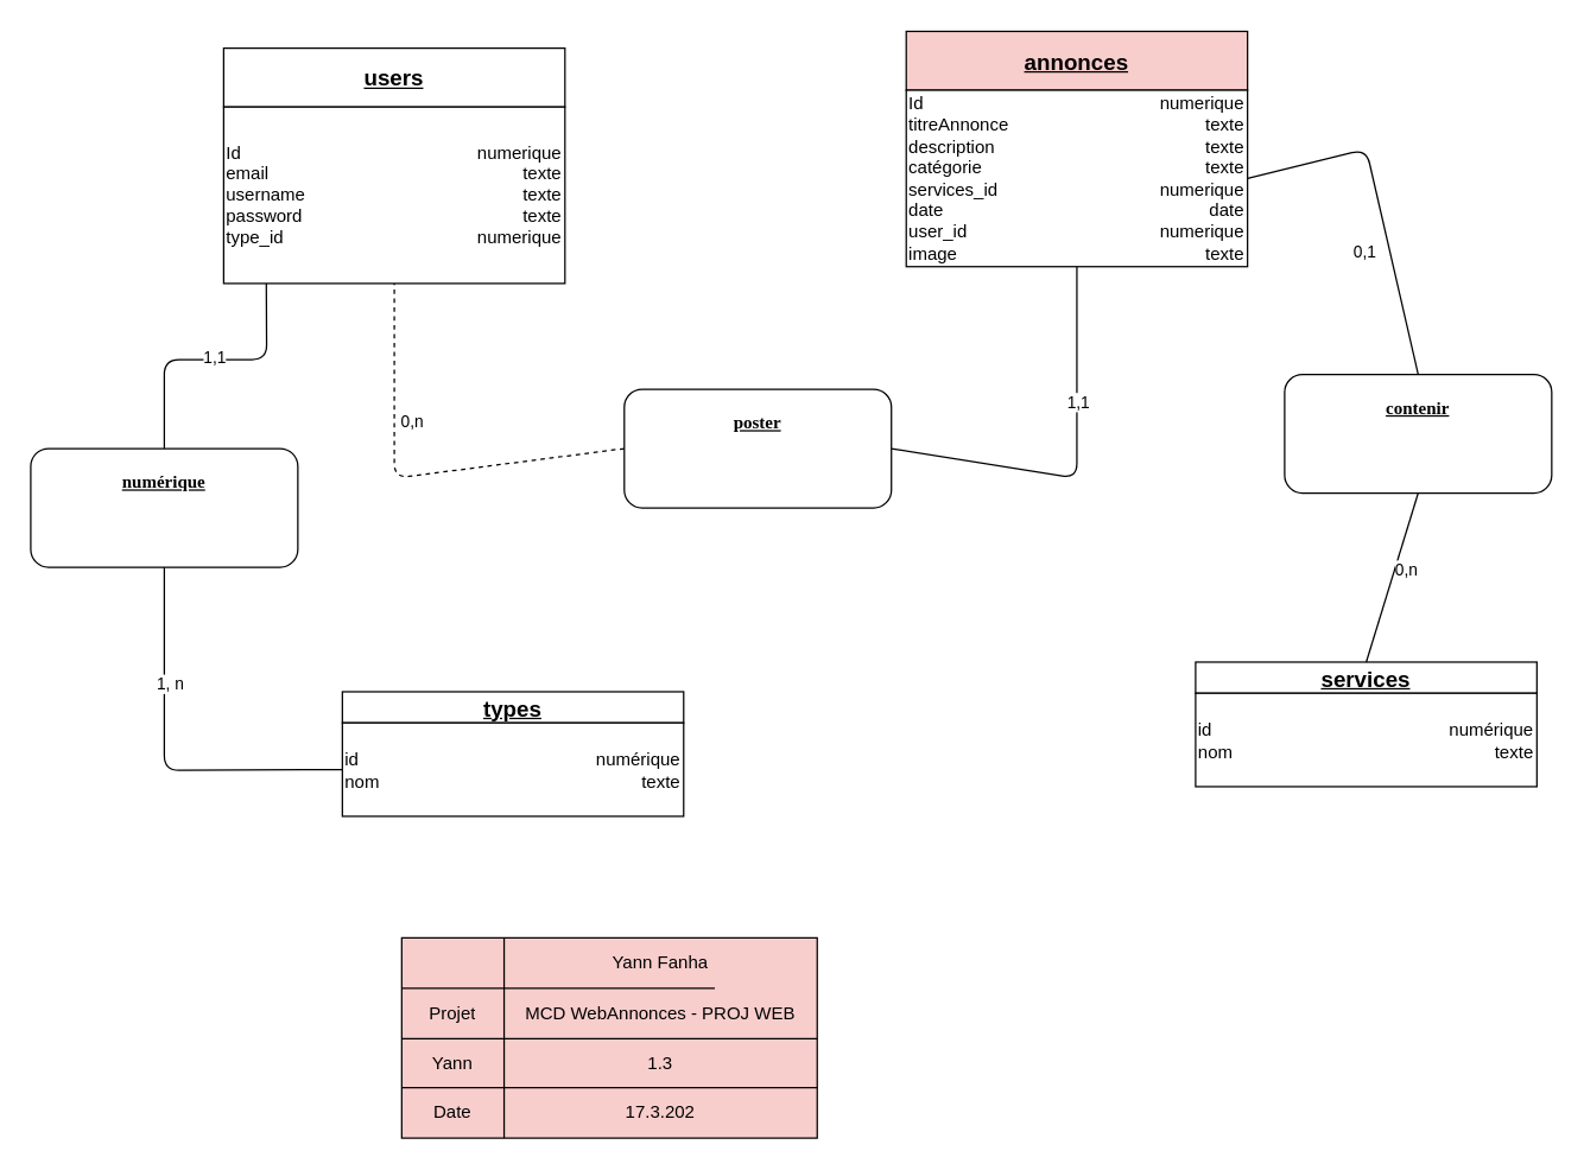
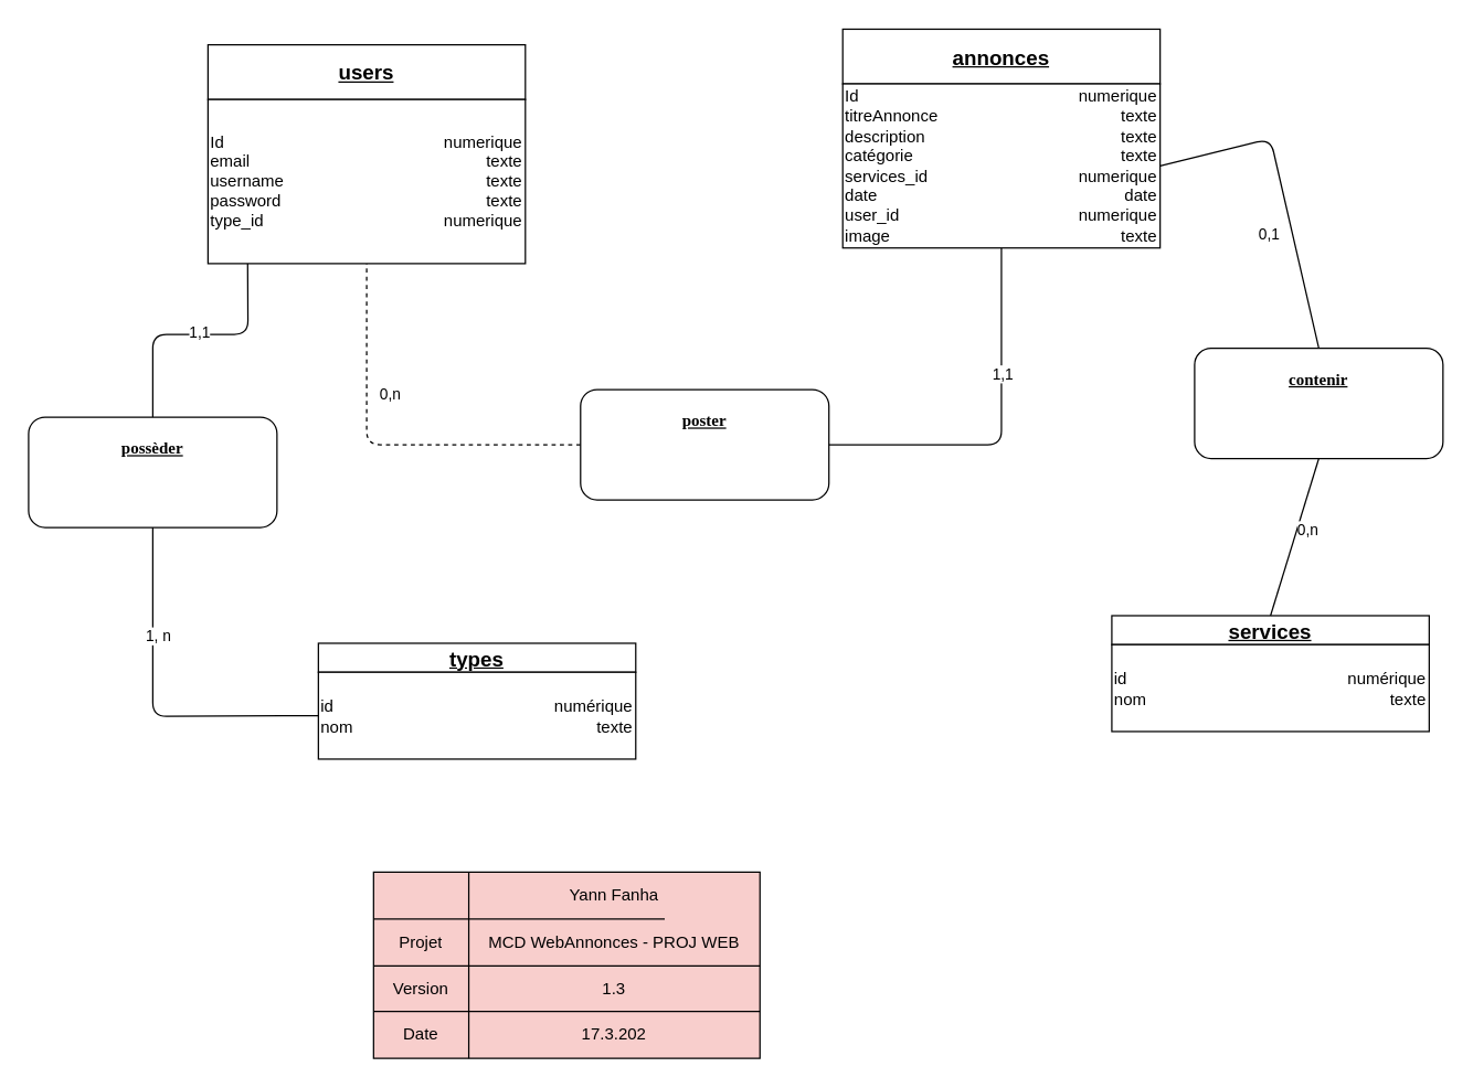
- <mxCell id="9" value="&lt;span style=&quot;font-size: 15px&quot;&gt;&lt;b&gt;&lt;u&gt;annonces&lt;/u&gt;&lt;/b&gt;&lt;/span&gt;" style="rounded=0;whiteSpace=wrap;html=1;fillColor=#f8cecc;" parent="8" vertex="1"><mxGeometry width="230.0" height="39.667" as="geometry" /></mxCell>
+ <mxCell id="9" value="&lt;span style=&quot;font-size: 15px&quot;&gt;&lt;b&gt;&lt;u&gt;annonces&lt;/u&gt;&lt;/b&gt;&lt;/span&gt;" style="rounded=0;whiteSpace=wrap;html=1;" parent="8" vertex="1"><mxGeometry width="230.0" height="39.667" as="geometry" /></mxCell>
- <mxCell id="2" value="&lt;div style=&quot;box-sizing: border-box ; width: 100% ; padding: 2px&quot;&gt;&lt;br&gt;&lt;span style=&quot;background-color: rgb(255 , 255 , 255)&quot;&gt;&lt;b&gt;&lt;u&gt;poster&lt;/u&gt;&lt;/b&gt;&lt;/span&gt;&lt;table style=&quot;width: 100% ; font-size: 1em&quot; cellpadding=&quot;2&quot; cellspacing=&quot;0&quot;&gt;&lt;tbody&gt;&lt;tr&gt;&lt;td style=&quot;text-align: left&quot;&gt;&lt;/td&gt;&lt;td style=&quot;text-align: right&quot;&gt;&lt;/td&gt;&lt;/tr&gt;&lt;tr&gt;&lt;td style=&quot;font-size: 1em ; text-align: left&quot;&gt;&lt;/td&gt;&lt;/tr&gt;&lt;/tbody&gt;&lt;/table&gt;&lt;/div&gt;" style="verticalAlign=top;align=center;overflow=fill;html=1;rounded=1;shadow=0;comic=0;labelBackgroundColor=none;strokeColor=#000000;strokeWidth=1;fillColor=#ffffff;fontFamily=Verdana;fontSize=12;fontColor=#000000;" parent="1" vertex="1"><mxGeometry x="420" y="262" width="180" height="80" as="geometry" /></mxCell>
+ <mxCell id="2" value="&lt;div style=&quot;box-sizing: border-box ; width: 100% ; padding: 2px&quot;&gt;&lt;br&gt;&lt;span style=&quot;background-color: rgb(255 , 255 , 255)&quot;&gt;&lt;b&gt;&lt;u&gt;poster&lt;/u&gt;&lt;/b&gt;&lt;/span&gt;&lt;table style=&quot;width: 100% ; font-size: 1em&quot; cellpadding=&quot;2&quot; cellspacing=&quot;0&quot;&gt;&lt;tbody&gt;&lt;tr&gt;&lt;td style=&quot;text-align: left&quot;&gt;&lt;/td&gt;&lt;td style=&quot;text-align: right&quot;&gt;&lt;/td&gt;&lt;/tr&gt;&lt;tr&gt;&lt;td style=&quot;font-size: 1em ; text-align: left&quot;&gt;&lt;/td&gt;&lt;/tr&gt;&lt;/tbody&gt;&lt;/table&gt;&lt;/div&gt;" style="verticalAlign=top;align=center;overflow=fill;html=1;rounded=1;shadow=0;comic=0;labelBackgroundColor=none;strokeColor=#000000;strokeWidth=1;fillColor=#ffffff;fontFamily=Verdana;fontSize=12;fontColor=#000000;" parent="1" vertex="1"><mxGeometry x="420" y="282" width="180" height="80" as="geometry" /></mxCell>
- <mxCell id="39" value="&lt;div style=&quot;box-sizing: border-box ; width: 100% ; padding: 2px&quot;&gt;&lt;br&gt;&lt;span style=&quot;background-color: rgb(255 , 255 , 255)&quot;&gt;&lt;b&gt;&lt;u&gt;numérique&lt;/u&gt;&lt;/b&gt;&lt;/span&gt;&lt;table style=&quot;width: 100% ; font-size: 1em&quot; cellpadding=&quot;2&quot; cellspacing=&quot;0&quot;&gt;&lt;tbody&gt;&lt;tr&gt;&lt;td style=&quot;text-align: left&quot;&gt;&lt;/td&gt;&lt;td style=&quot;text-align: right&quot;&gt;&lt;/td&gt;&lt;/tr&gt;&lt;tr&gt;&lt;td style=&quot;font-size: 1em ; text-align: left&quot;&gt;&lt;/td&gt;&lt;/tr&gt;&lt;/tbody&gt;&lt;/table&gt;&lt;/div&gt;" style="verticalAlign=top;align=center;overflow=fill;html=1;rounded=1;shadow=0;comic=0;labelBackgroundColor=none;strokeColor=#000000;strokeWidth=1;fillColor=#ffffff;fontFamily=Verdana;fontSize=12;fontColor=#000000;" parent="1" vertex="1"><mxGeometry x="20" y="302" width="180" height="80" as="geometry" /></mxCell>
+ <mxCell id="39" value="&lt;div style=&quot;box-sizing: border-box ; width: 100% ; padding: 2px&quot;&gt;&lt;br&gt;&lt;span style=&quot;background-color: rgb(255 , 255 , 255)&quot;&gt;&lt;b&gt;&lt;u&gt;possèder&lt;/u&gt;&lt;/b&gt;&lt;/span&gt;&lt;table style=&quot;width: 100% ; font-size: 1em&quot; cellpadding=&quot;2&quot; cellspacing=&quot;0&quot;&gt;&lt;tbody&gt;&lt;tr&gt;&lt;td style=&quot;text-align: left&quot;&gt;&lt;/td&gt;&lt;td style=&quot;text-align: right&quot;&gt;&lt;/td&gt;&lt;/tr&gt;&lt;tr&gt;&lt;td style=&quot;font-size: 1em ; text-align: left&quot;&gt;&lt;/td&gt;&lt;/tr&gt;&lt;/tbody&gt;&lt;/table&gt;&lt;/div&gt;" style="verticalAlign=top;align=center;overflow=fill;html=1;rounded=1;shadow=0;comic=0;labelBackgroundColor=none;strokeColor=#000000;strokeWidth=1;fillColor=#ffffff;fontFamily=Verdana;fontSize=12;fontColor=#000000;" parent="1" vertex="1"><mxGeometry x="20" y="302" width="180" height="80" as="geometry" /></mxCell>
- <mxCell id="32" value="Yann" style="shape=partialRectangle;html=1;whiteSpace=wrap;connectable=0;fillColor=none;top=0;left=0;bottom=0;right=0;overflow=hidden;" parent="31" vertex="1"><mxGeometry width="69" height="33" as="geometry" /></mxCell>
+ <mxCell id="32" value="Version" style="shape=partialRectangle;html=1;whiteSpace=wrap;connectable=0;fillColor=none;top=0;left=0;bottom=0;right=0;overflow=hidden;" parent="31" vertex="1"><mxGeometry width="69" height="33" as="geometry" /></mxCell>
